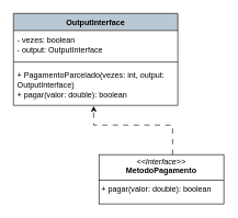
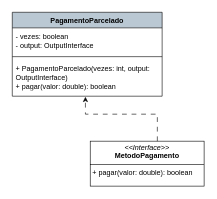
- <mxCell id="2" value="OutputInterface" style="swimlane;fontStyle=1;align=center;verticalAlign=top;childLayout=stackLayout;horizontal=1;startSize=26;horizontalStack=0;resizeParent=1;resizeParentMax=0;resizeLast=0;collapsible=1;marginBottom=0;whiteSpace=wrap;html=1;fillColor=#BAC8D3;" vertex="1" parent="1"><mxGeometry x="20" y="20" width="250" height="140" as="geometry" /></mxCell>
+ <mxCell id="2" value="PagamentoParcelado" style="swimlane;fontStyle=1;align=center;verticalAlign=top;childLayout=stackLayout;horizontal=1;startSize=26;horizontalStack=0;resizeParent=1;resizeParentMax=0;resizeLast=0;collapsible=1;marginBottom=0;whiteSpace=wrap;html=1;fillColor=#BAC8D3;" vertex="1" parent="1"><mxGeometry x="20" y="20" width="250" height="140" as="geometry" /></mxCell>
